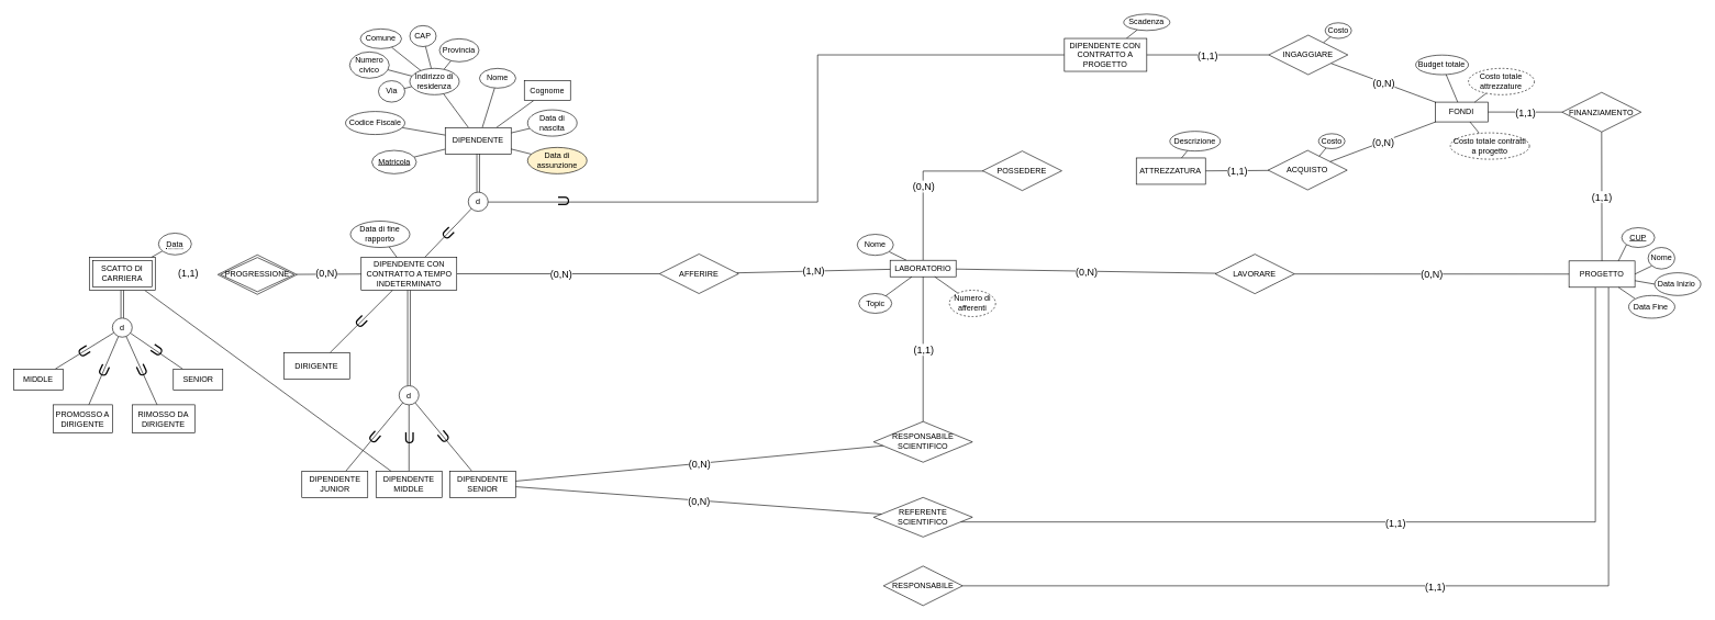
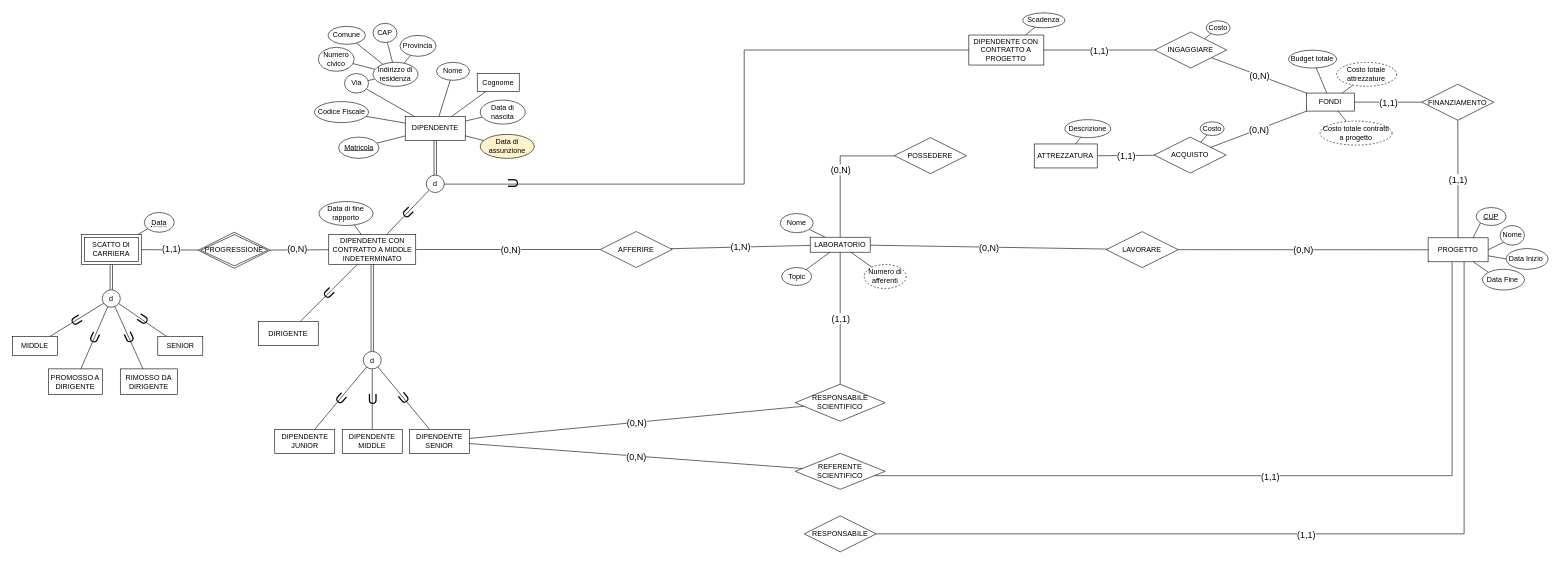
- <mxCell id="88" style="edgeStyle=none;rounded=0;orthogonalLoop=1;jettySize=auto;html=1;endArrow=none;endFill=0;" parent="1" source="91" target="118" edge="1"><mxGeometry relative="1" as="geometry" /></mxCell>
+ <mxCell id="88" style="edgeStyle=none;rounded=0;orthogonalLoop=1;jettySize=auto;html=1;endArrow=none;endFill=0;" parent="1" source="91" target="127" edge="1"><mxGeometry relative="1" as="geometry" /></mxCell>
- <mxCell id="6" value="DIPENDENTE CON CONTRATTO A TEMPO INDETERMINATO" style="whiteSpace=wrap;html=1;align=center;" parent="1" vertex="1"><mxGeometry x="547.5" y="390" width="145" height="50" as="geometry" /></mxCell>
+ <mxCell id="6" value="DIPENDENTE CON CONTRATTO A MIDDLE INDETERMINATO" style="whiteSpace=wrap;html=1;align=center;" parent="1" vertex="1"><mxGeometry x="547.5" y="390" width="145" height="50" as="geometry" /></mxCell>
- <mxCell id="65" style="edgeStyle=none;rounded=0;orthogonalLoop=1;jettySize=auto;html=1;endArrow=none;endFill=0;" parent="1" source="67" target="12" edge="1"><mxGeometry relative="1" as="geometry"><mxPoint x="84" y="538.5" as="targetPoint" /></mxGeometry></mxCell>
+ <mxCell id="65" style="edgeStyle=none;rounded=0;orthogonalLoop=1;jettySize=auto;html=1;endArrow=none;endFill=0;" parent="1" source="67" target="64" edge="1"><mxGeometry relative="1" as="geometry"><mxPoint x="84" y="538.5" as="targetPoint" /></mxGeometry></mxCell>
